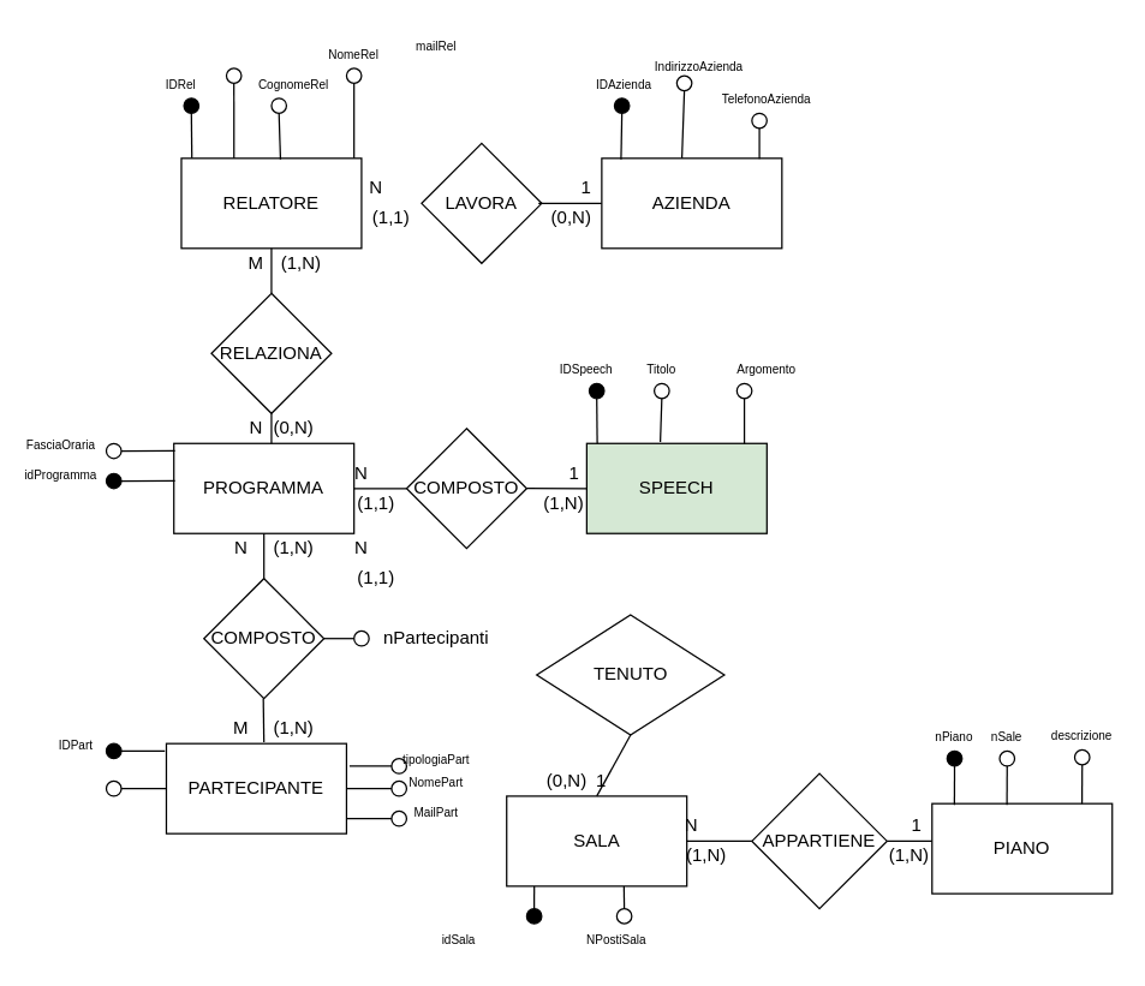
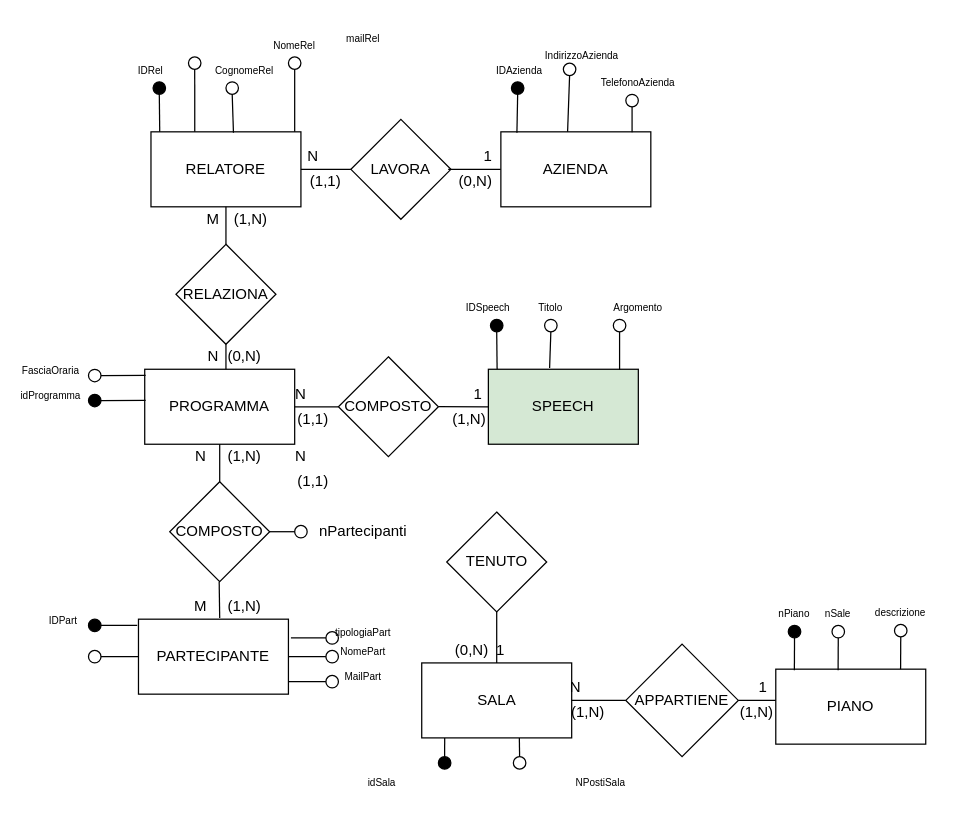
+ <mxCell id="16" value="" style="endArrow=none;html=1;exitX=1;exitY=0.5;exitDx=0;exitDy=0;entryX=0;entryY=0.5;entryDx=0;entryDy=0;" parent="1" source="2" target="15" edge="1"><mxGeometry width="50" height="50" relative="1" as="geometry"><mxPoint x="270" y="195" as="sourcePoint" /><mxPoint x="320" y="145" as="targetPoint" /></mxGeometry></mxCell>
- <mxCell id="69" value="TENUTO" style="rhombus;whiteSpace=wrap;html=1;fillColor=none;" parent="1" vertex="1"><mxGeometry x="356.67" y="409.24" width="125" height="80" as="geometry" /></mxCell>
+ <mxCell id="69" value="TENUTO" style="rhombus;whiteSpace=wrap;html=1;fillColor=none;" parent="1" vertex="1"><mxGeometry x="356.67" y="409.24" width="80" height="80" as="geometry" /></mxCell>
- <mxCell id="76" value="&lt;font style=&quot;font-size: 8px&quot;&gt;NPostiSala&lt;br&gt;&lt;/font&gt;" style="text;html=1;strokeColor=none;fillColor=none;align=center;verticalAlign=middle;whiteSpace=wrap;rounded=0;" parent="1" vertex="1"><mxGeometry x="390" y="615" width="40" height="20" as="geometry" /></mxCell>
+ <mxCell id="76" value="&lt;font style=&quot;font-size: 8px&quot;&gt;NPostiSala&lt;br&gt;&lt;/font&gt;" style="text;html=1;strokeColor=none;fillColor=none;align=center;verticalAlign=middle;whiteSpace=wrap;rounded=0;" parent="1" vertex="1"><mxGeometry x="460" y="615" width="40" height="20" as="geometry" /></mxCell>
